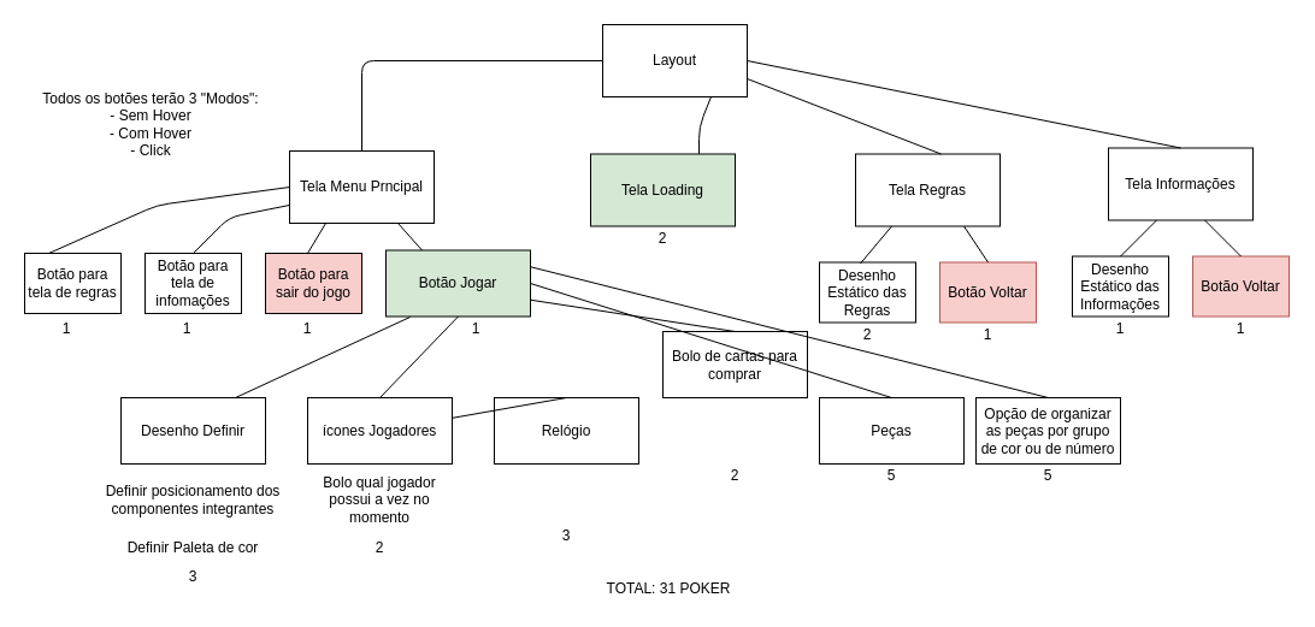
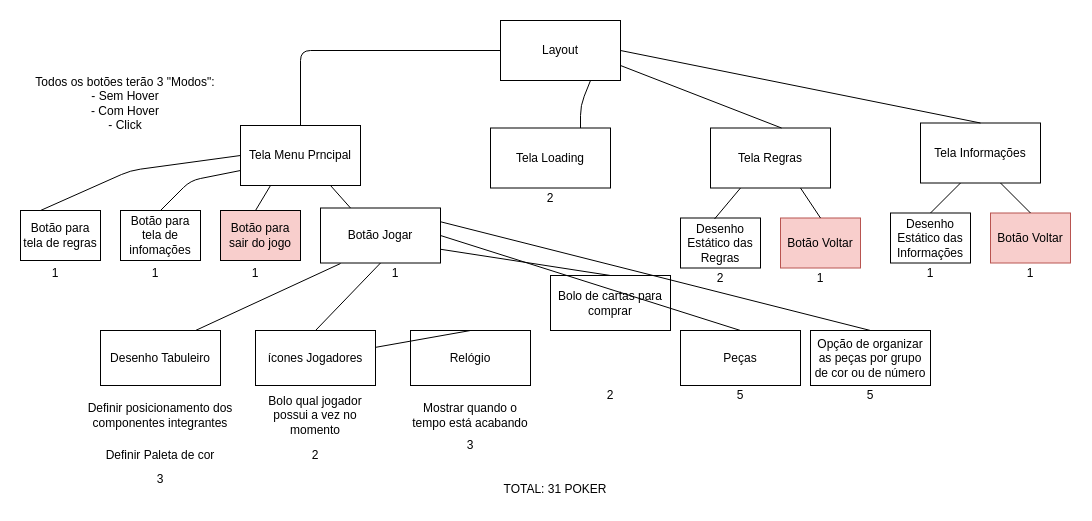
- <mxCell id="4" value="Tela Loading" style="rounded=0;whiteSpace=wrap;html=1;fillColor=#d5e8d4;" parent="1" vertex="1"><mxGeometry x="490" y="127.5" width="120" height="60" as="geometry" /></mxCell>
+ <mxCell id="4" value="Tela Loading" style="rounded=0;whiteSpace=wrap;html=1;" parent="1" vertex="1"><mxGeometry x="490" y="127.5" width="120" height="60" as="geometry" /></mxCell>
- <mxCell id="14" value="Botão Jogar&lt;br&gt;" style="rounded=0;whiteSpace=wrap;html=1;fillColor=#d5e8d4;" parent="1" vertex="1"><mxGeometry x="320" y="207.5" width="120" height="55" as="geometry" /></mxCell>
+ <mxCell id="14" value="Botão Jogar&lt;br&gt;" style="rounded=0;whiteSpace=wrap;html=1;" parent="1" vertex="1"><mxGeometry x="320" y="207.5" width="120" height="55" as="geometry" /></mxCell>
- <mxCell id="15" value="Desenho Definir&lt;br&gt;" style="rounded=0;whiteSpace=wrap;html=1;" parent="1" vertex="1"><mxGeometry x="100" y="330" width="120" height="55" as="geometry" /></mxCell>
+ <mxCell id="15" value="Desenho Tabuleiro&lt;br&gt;" style="rounded=0;whiteSpace=wrap;html=1;" parent="1" vertex="1"><mxGeometry x="100" y="330" width="120" height="55" as="geometry" /></mxCell>
+ <mxCell id="40" value="Mostrar quando o tempo está acabando" style="text;html=1;strokeColor=none;fillColor=none;align=center;verticalAlign=middle;whiteSpace=wrap;rounded=0;" parent="1" vertex="1"><mxGeometry x="410" y="405" width="120" height="20" as="geometry" /></mxCell>
